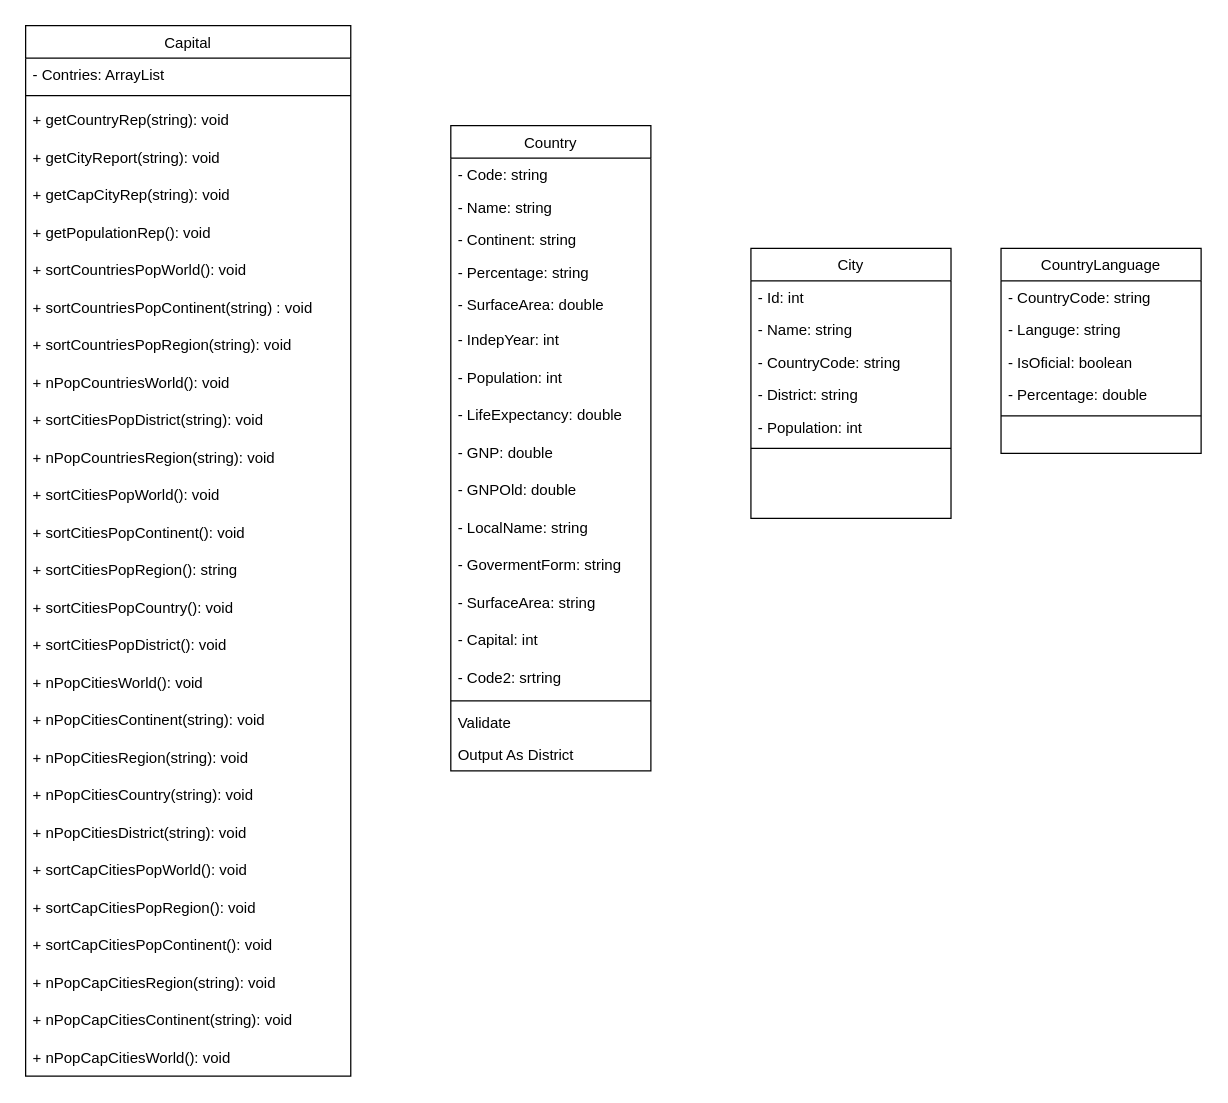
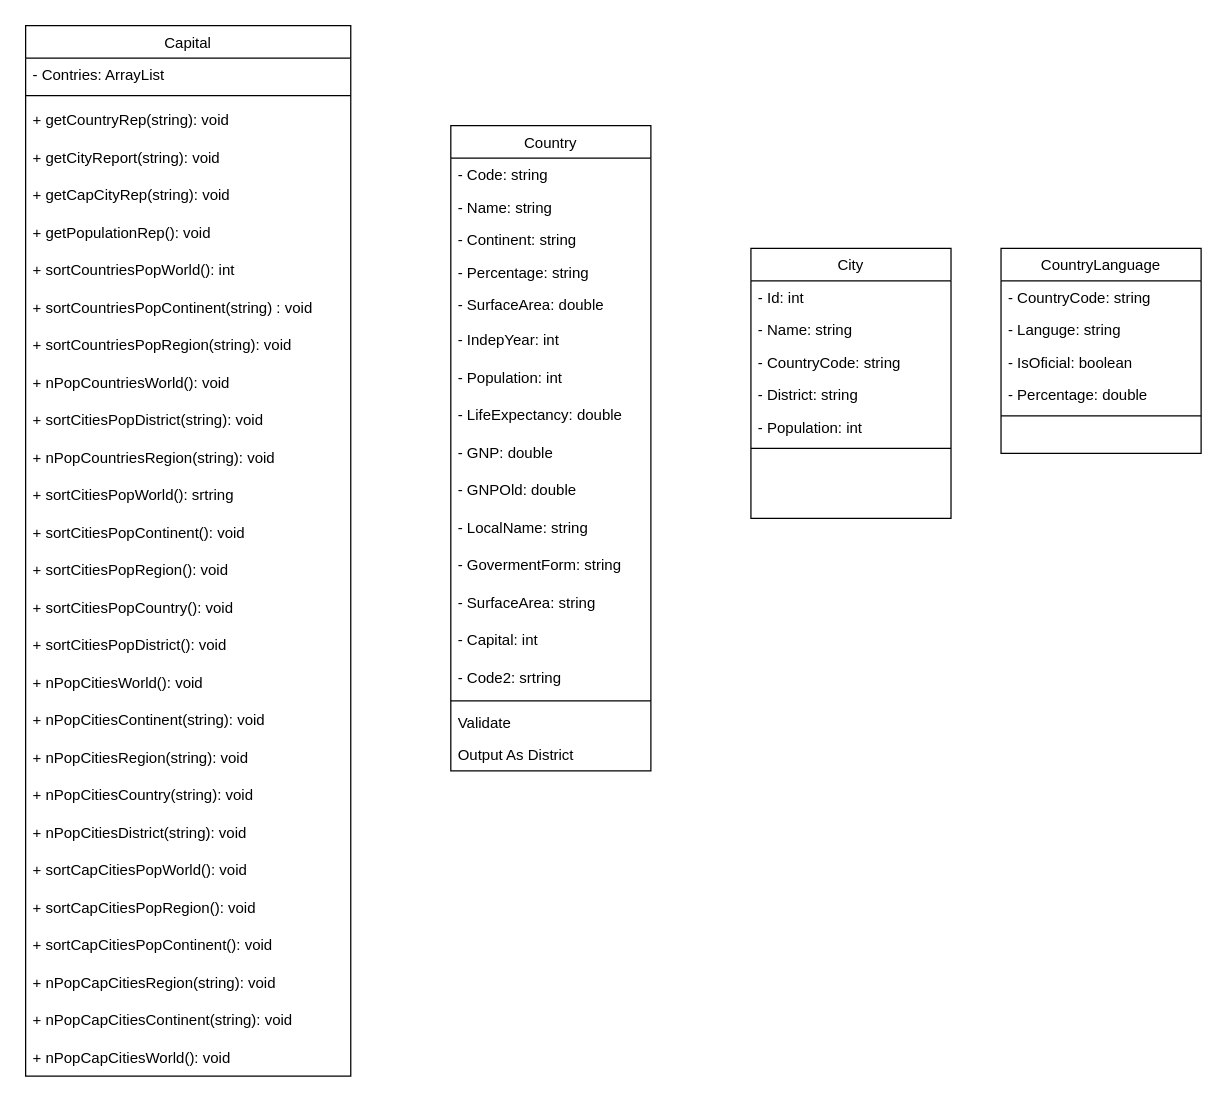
- <mxCell id="9" value="+ sortCountriesPopWorld(): void" style="text;strokeColor=none;fillColor=none;align=left;verticalAlign=middle;spacingLeft=4;spacingRight=4;overflow=hidden;points=[[0,0.5],[1,0.5]];portConstraint=eastwest;rotatable=0;" vertex="1" parent="2"><mxGeometry y="180" width="260" height="30" as="geometry" /></mxCell>
+ <mxCell id="9" value="+ sortCountriesPopWorld(): int" style="text;strokeColor=none;fillColor=none;align=left;verticalAlign=middle;spacingLeft=4;spacingRight=4;overflow=hidden;points=[[0,0.5],[1,0.5]];portConstraint=eastwest;rotatable=0;" vertex="1" parent="2"><mxGeometry y="180" width="260" height="30" as="geometry" /></mxCell>
- <mxCell id="15" value="+ sortCitiesPopWorld(): void" style="text;strokeColor=none;fillColor=none;align=left;verticalAlign=middle;spacingLeft=4;spacingRight=4;overflow=hidden;points=[[0,0.5],[1,0.5]];portConstraint=eastwest;rotatable=0;" vertex="1" parent="2"><mxGeometry y="360" width="260" height="30" as="geometry" /></mxCell>
+ <mxCell id="15" value="+ sortCitiesPopWorld(): srtring" style="text;strokeColor=none;fillColor=none;align=left;verticalAlign=middle;spacingLeft=4;spacingRight=4;overflow=hidden;points=[[0,0.5],[1,0.5]];portConstraint=eastwest;rotatable=0;" vertex="1" parent="2"><mxGeometry y="360" width="260" height="30" as="geometry" /></mxCell>
- <mxCell id="17" value="+ sortCitiesPopRegion(): string" style="text;strokeColor=none;fillColor=none;align=left;verticalAlign=middle;spacingLeft=4;spacingRight=4;overflow=hidden;points=[[0,0.5],[1,0.5]];portConstraint=eastwest;rotatable=0;" vertex="1" parent="2"><mxGeometry y="420" width="260" height="30" as="geometry" /></mxCell>
+ <mxCell id="17" value="+ sortCitiesPopRegion(): void" style="text;strokeColor=none;fillColor=none;align=left;verticalAlign=middle;spacingLeft=4;spacingRight=4;overflow=hidden;points=[[0,0.5],[1,0.5]];portConstraint=eastwest;rotatable=0;" vertex="1" parent="2"><mxGeometry y="420" width="260" height="30" as="geometry" /></mxCell>
